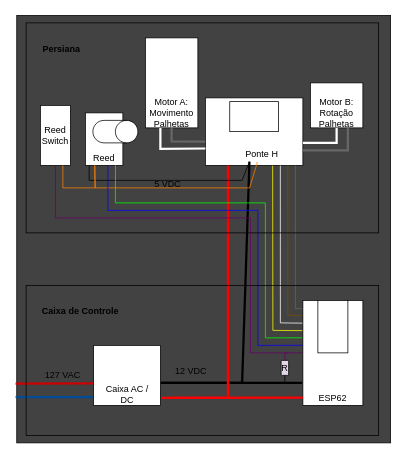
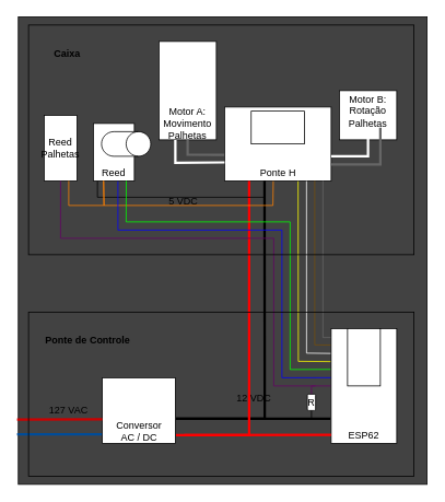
- <mxCell id="54" value="&lt;b&gt;Persiana&lt;/b&gt;" style="text;html=1;strokeColor=none;fillColor=none;align=center;verticalAlign=middle;whiteSpace=wrap;rounded=0;" vertex="1" parent="1"><mxGeometry x="53" y="50" width="57" height="30" as="geometry" /></mxCell>
+ <mxCell id="54" value="&lt;b&gt;Caixa&lt;/b&gt;" style="text;html=1;strokeColor=none;fillColor=none;align=center;verticalAlign=middle;whiteSpace=wrap;rounded=0;" vertex="1" parent="1"><mxGeometry x="53" y="50" width="57" height="30" as="geometry" /></mxCell>
- <mxCell id="17" value="Motor B:&lt;br&gt;Rotação&lt;br&gt;Palhetas" style="text;html=1;strokeColor=none;fillColor=none;align=center;verticalAlign=middle;whiteSpace=wrap;rounded=0;" vertex="1" parent="15"><mxGeometry x="5" y="20" width="60" height="40" as="geometry" /></mxCell>
+ <mxCell id="17" value="Motor B:&lt;br&gt;Rotação&lt;br&gt;Palhetas" style="text;html=1;strokeColor=none;fillColor=none;align=center;verticalAlign=middle;whiteSpace=wrap;rounded=0;" vertex="1" parent="15"><mxGeometry x="5" y="5" width="60" height="40" as="geometry" /></mxCell>
- <mxCell id="20" value="Reed Switch" style="text;html=1;strokeColor=none;fillColor=none;align=center;verticalAlign=middle;whiteSpace=wrap;rounded=0;direction=south;container=0;" vertex="1" parent="18"><mxGeometry x="10" y="5" width="20" height="70" as="geometry" /></mxCell>
+ <mxCell id="20" value="Reed Palhetas" style="text;html=1;strokeColor=none;fillColor=none;align=center;verticalAlign=middle;whiteSpace=wrap;rounded=0;direction=south;container=0;" vertex="1" parent="18"><mxGeometry x="10" y="5" width="20" height="70" as="geometry" /></mxCell>
- <mxCell id="14" value="Ponte H" style="text;html=1;strokeColor=none;fillColor=none;align=center;verticalAlign=middle;whiteSpace=wrap;rounded=0;" vertex="1" parent="11"><mxGeometry x="42.5" y="65" width="65" height="20" as="geometry" /></mxCell>
+ <mxCell id="14" value="Ponte H" style="text;html=1;strokeColor=none;fillColor=none;align=center;verticalAlign=middle;whiteSpace=wrap;rounded=0;" vertex="1" parent="11"><mxGeometry x="32.5" y="70" width="65" height="20" as="geometry" /></mxCell>
- <mxCell id="53" value="&lt;b&gt;Caixa de Controle&lt;/b&gt;" style="text;html=1;strokeColor=none;fillColor=none;align=center;verticalAlign=middle;whiteSpace=wrap;rounded=0;" vertex="1" parent="1"><mxGeometry x="53" y="400" width="107" height="30" as="geometry" /></mxCell>
+ <mxCell id="53" value="&lt;b&gt;Ponte de Controle&lt;/b&gt;" style="text;html=1;strokeColor=none;fillColor=none;align=center;verticalAlign=middle;whiteSpace=wrap;rounded=0;" vertex="1" parent="1"><mxGeometry x="53" y="400" width="107" height="30" as="geometry" /></mxCell>
- <mxCell id="42" value="R" style="rounded=1;whiteSpace=wrap;html=1;fillColor=#e1d5e7;" vertex="1" parent="1"><mxGeometry x="374" y="480" width="10" height="20" as="geometry" /></mxCell>
+ <mxCell id="42" value="R" style="rounded=1;whiteSpace=wrap;html=1;" vertex="1" parent="1"><mxGeometry x="374" y="480" width="10" height="20" as="geometry" /></mxCell>
- <mxCell id="49" value="12 VDC" style="text;html=1;strokeColor=none;fillColor=none;align=center;verticalAlign=middle;whiteSpace=wrap;rounded=0;" vertex="1" parent="1"><mxGeometry x="224" y="480" width="60" height="30" as="geometry" /></mxCell>
+ <mxCell id="49" value="12 VDC" style="text;html=1;strokeColor=none;fillColor=none;align=center;verticalAlign=middle;whiteSpace=wrap;rounded=0;" vertex="1" parent="1"><mxGeometry x="279" y="470" width="60" height="30" as="geometry" /></mxCell>
- <mxCell id="41" value="Caixa AC / DC" style="text;html=1;strokeColor=none;fillColor=none;align=center;verticalAlign=middle;whiteSpace=wrap;rounded=0;" vertex="1" parent="1"><mxGeometry x="138.5" y="510" width="60" height="30" as="geometry" /></mxCell>
+ <mxCell id="41" value="Conversor AC / DC" style="text;html=1;strokeColor=none;fillColor=none;align=center;verticalAlign=middle;whiteSpace=wrap;rounded=0;" vertex="1" parent="1"><mxGeometry x="138.5" y="510" width="60" height="30" as="geometry" /></mxCell>
